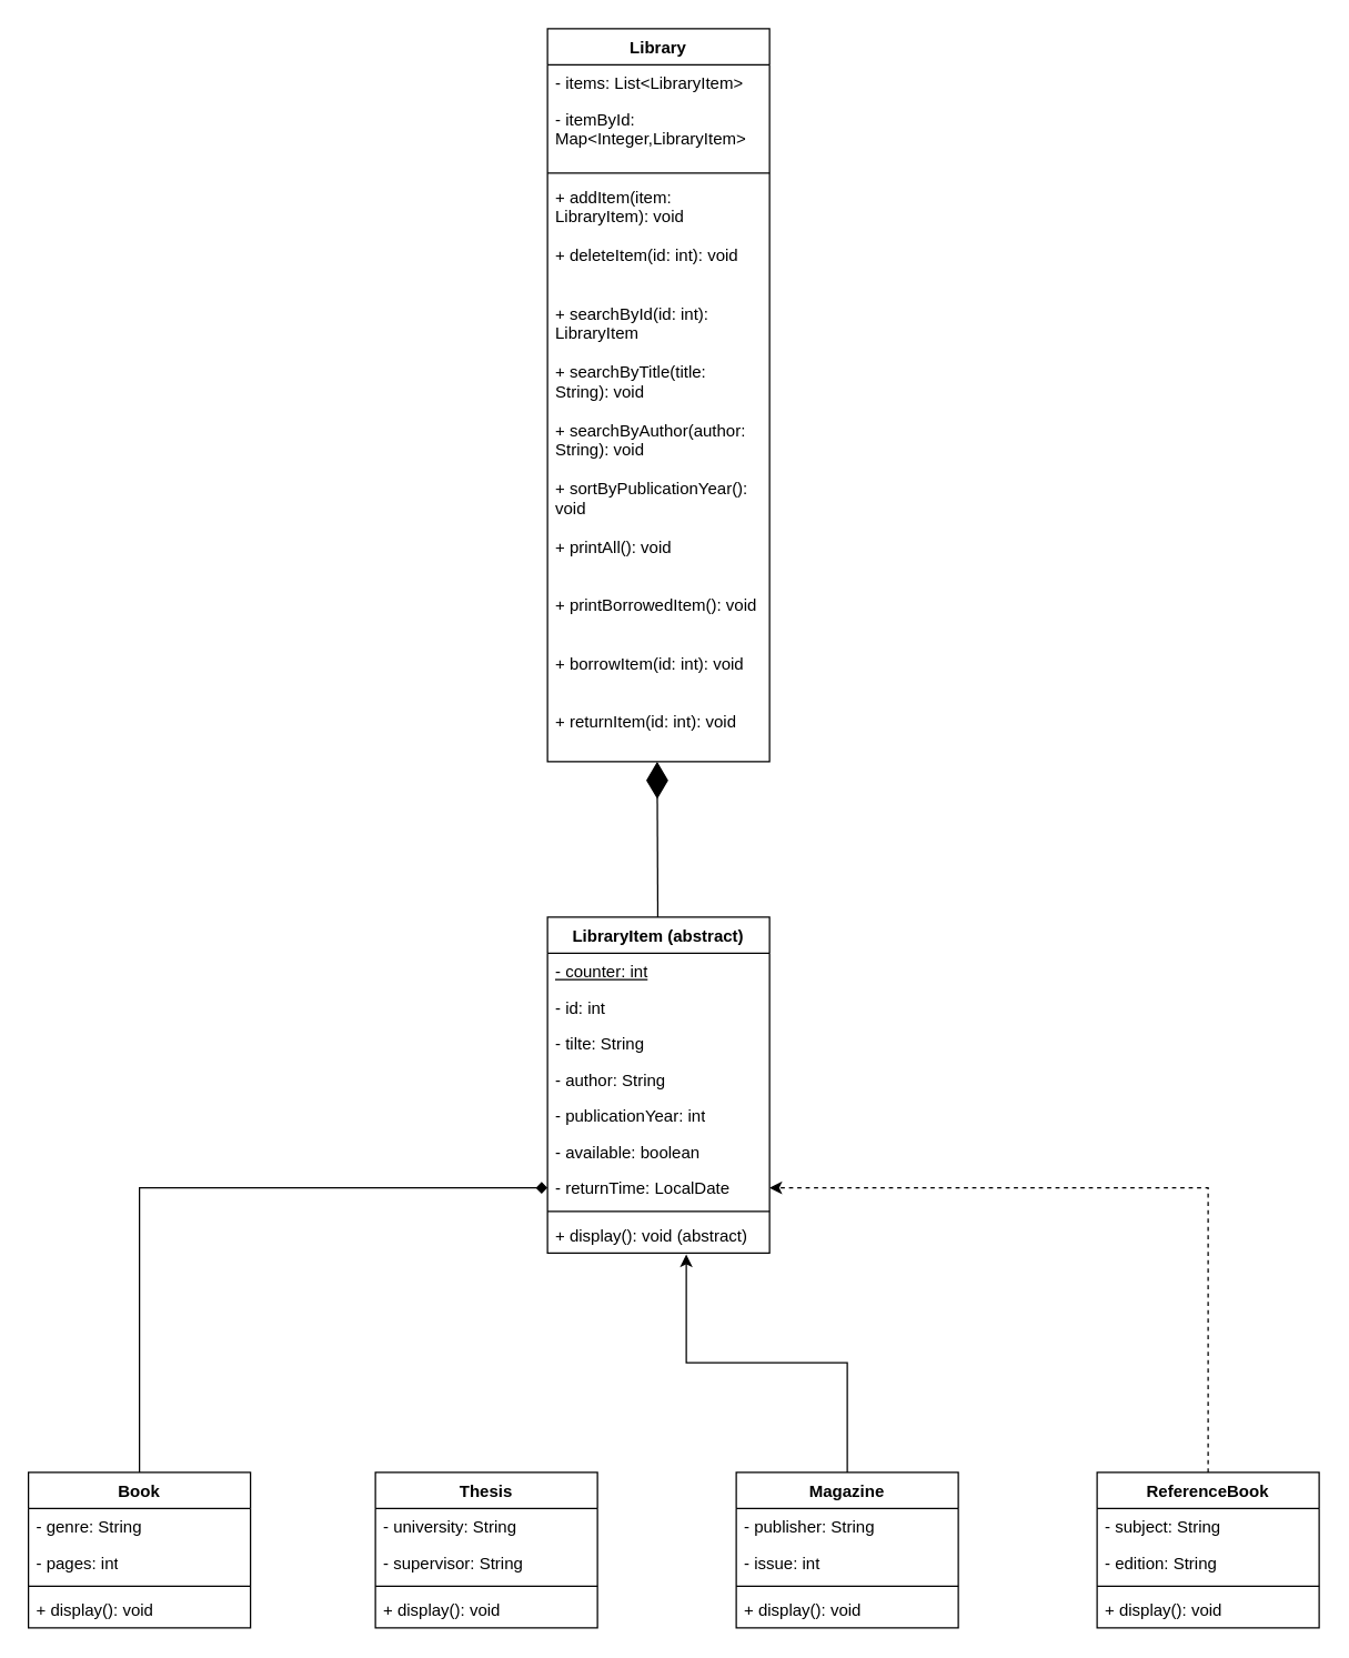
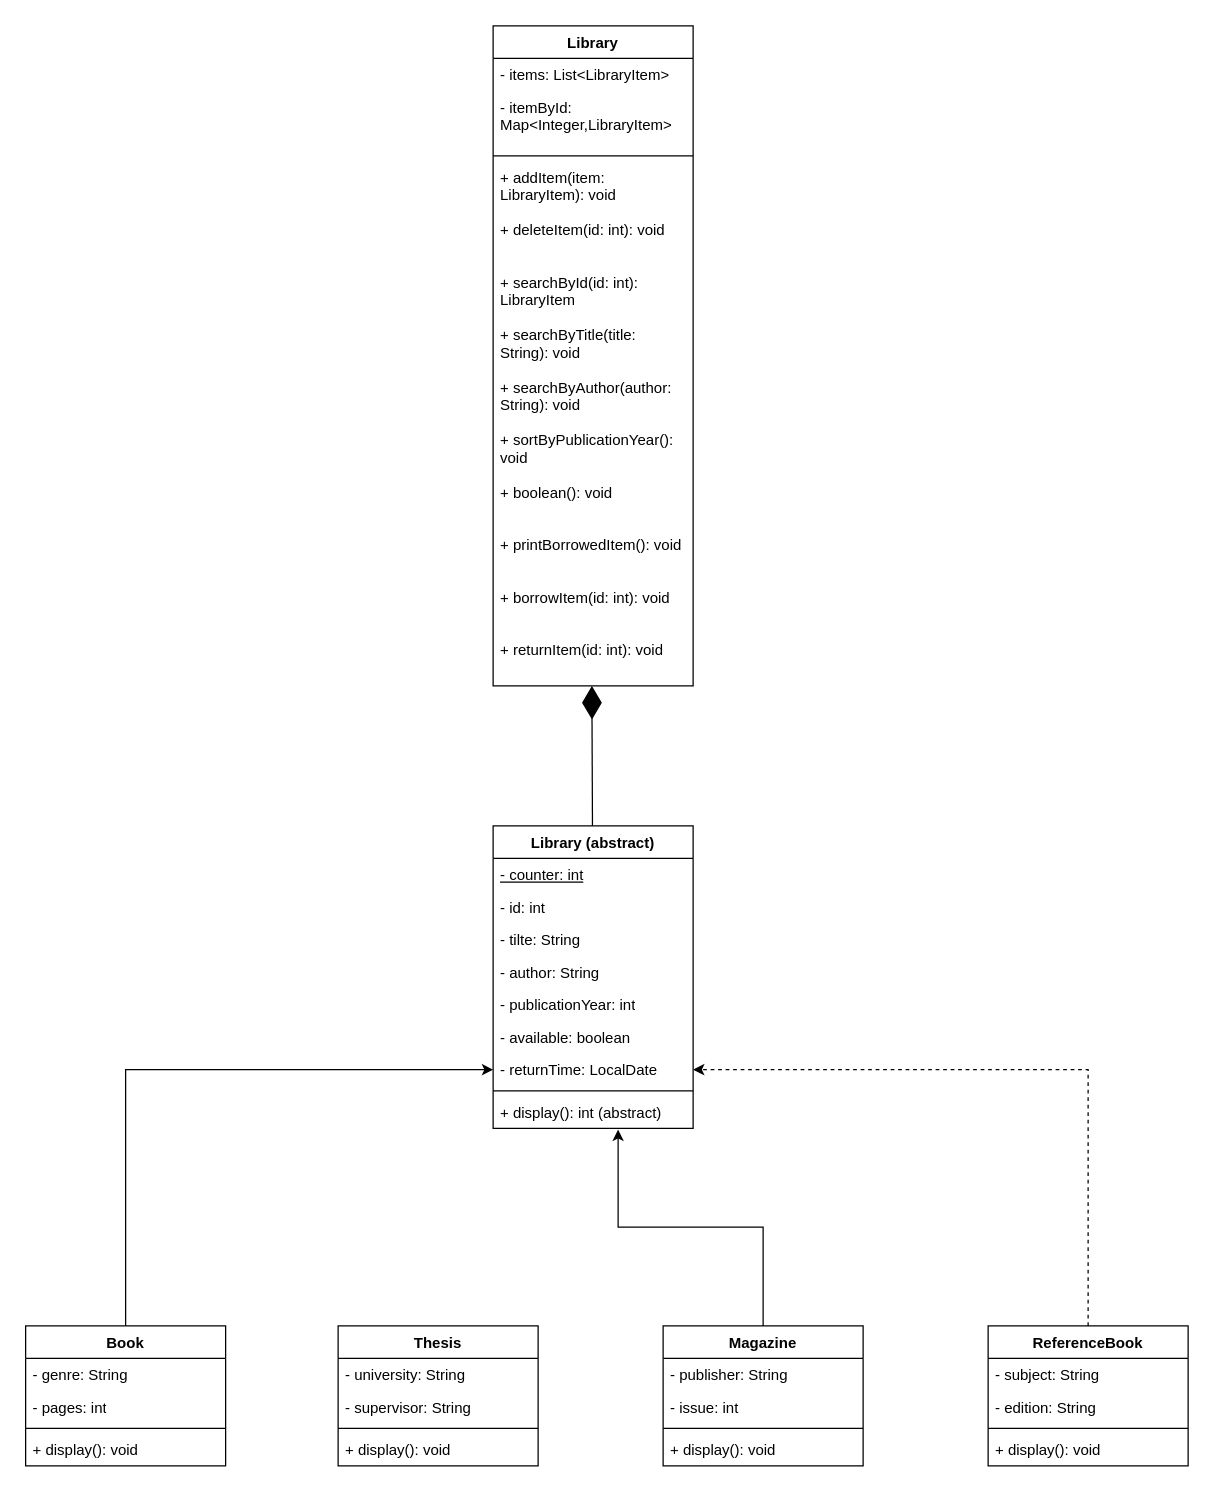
- <mxCell id="46" value="+ printAll(): void" style="text;strokeColor=none;fillColor=none;align=left;verticalAlign=top;spacingLeft=4;spacingRight=4;overflow=hidden;rotatable=0;points=[[0,0.5],[1,0.5]];portConstraint=eastwest;whiteSpace=wrap;html=1;" vertex="1" parent="36"><mxGeometry y="360" width="160" height="42" as="geometry" /></mxCell>
+ <mxCell id="46" value="+ boolean(): void" style="text;strokeColor=none;fillColor=none;align=left;verticalAlign=top;spacingLeft=4;spacingRight=4;overflow=hidden;rotatable=0;points=[[0,0.5],[1,0.5]];portConstraint=eastwest;whiteSpace=wrap;html=1;" vertex="1" parent="36"><mxGeometry y="360" width="160" height="42" as="geometry" /></mxCell>
- <mxCell id="2" value="LibraryItem (abstract)" style="swimlane;fontStyle=1;align=center;verticalAlign=top;childLayout=stackLayout;horizontal=1;startSize=26;horizontalStack=0;resizeParent=1;resizeParentMax=0;resizeLast=0;collapsible=1;marginBottom=0;whiteSpace=wrap;html=1;" vertex="1" parent="1"><mxGeometry x="394" y="660" width="160" height="242" as="geometry" /></mxCell>
+ <mxCell id="2" value="Library (abstract)" style="swimlane;fontStyle=1;align=center;verticalAlign=top;childLayout=stackLayout;horizontal=1;startSize=26;horizontalStack=0;resizeParent=1;resizeParentMax=0;resizeLast=0;collapsible=1;marginBottom=0;whiteSpace=wrap;html=1;" vertex="1" parent="1"><mxGeometry x="394" y="660" width="160" height="242" as="geometry" /></mxCell>
- <mxCell id="13" style="edgeStyle=orthogonalEdgeStyle;rounded=0;orthogonalLoop=1;jettySize=auto;html=1;exitX=0.5;exitY=0;exitDx=0;exitDy=0;entryX=0;entryY=0.5;entryDx=0;entryDy=0;endArrow=diamond;" edge="1" parent="1" source="14" target="10"><mxGeometry relative="1" as="geometry" /></mxCell>
+ <mxCell id="13" style="edgeStyle=orthogonalEdgeStyle;rounded=0;orthogonalLoop=1;jettySize=auto;html=1;exitX=0.5;exitY=0;exitDx=0;exitDy=0;entryX=0;entryY=0.5;entryDx=0;entryDy=0;" edge="1" parent="1" source="14" target="10"><mxGeometry relative="1" as="geometry" /></mxCell>
- <mxCell id="12" value="+ display(): void (abstract)" style="text;strokeColor=none;fillColor=none;align=left;verticalAlign=top;spacingLeft=4;spacingRight=4;overflow=hidden;rotatable=0;points=[[0,0.5],[1,0.5]];portConstraint=eastwest;whiteSpace=wrap;html=1;" vertex="1" parent="2"><mxGeometry y="216" width="160" height="26" as="geometry" /></mxCell>
+ <mxCell id="12" value="+ display(): int (abstract)" style="text;strokeColor=none;fillColor=none;align=left;verticalAlign=top;spacingLeft=4;spacingRight=4;overflow=hidden;rotatable=0;points=[[0,0.5],[1,0.5]];portConstraint=eastwest;whiteSpace=wrap;html=1;" vertex="1" parent="2"><mxGeometry y="216" width="160" height="26" as="geometry" /></mxCell>
